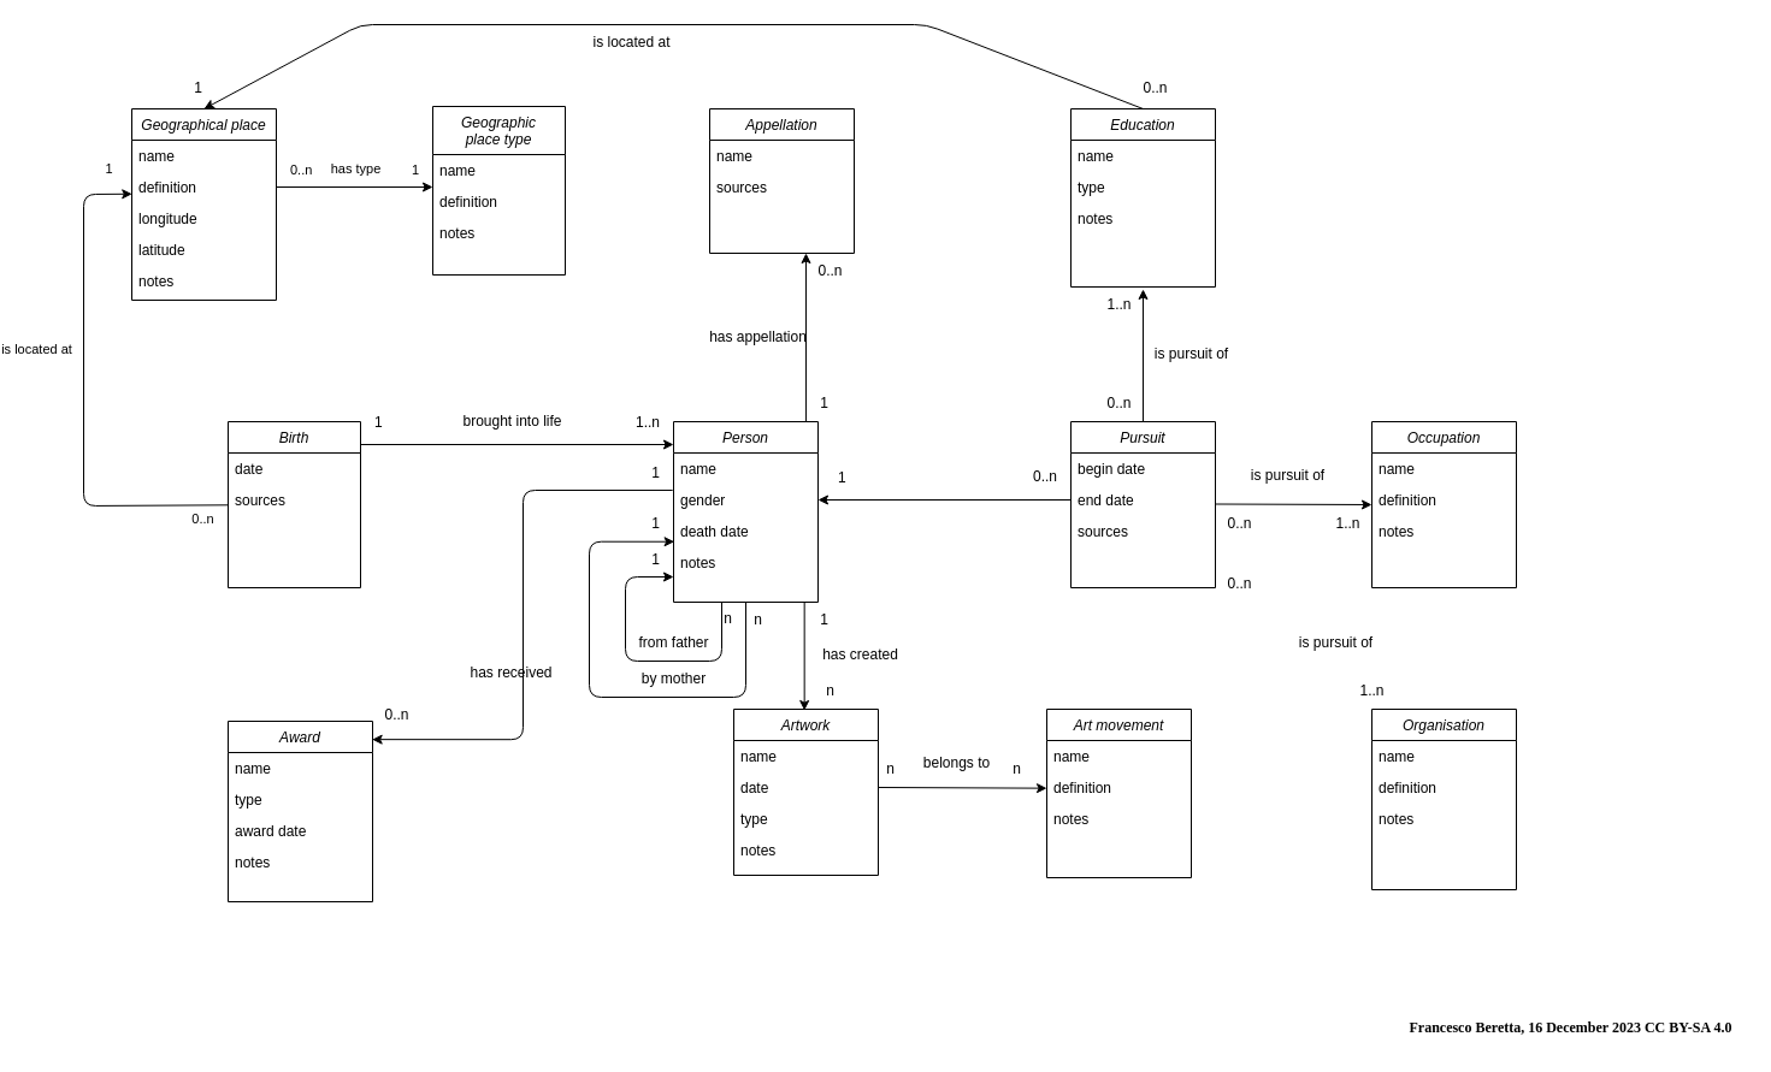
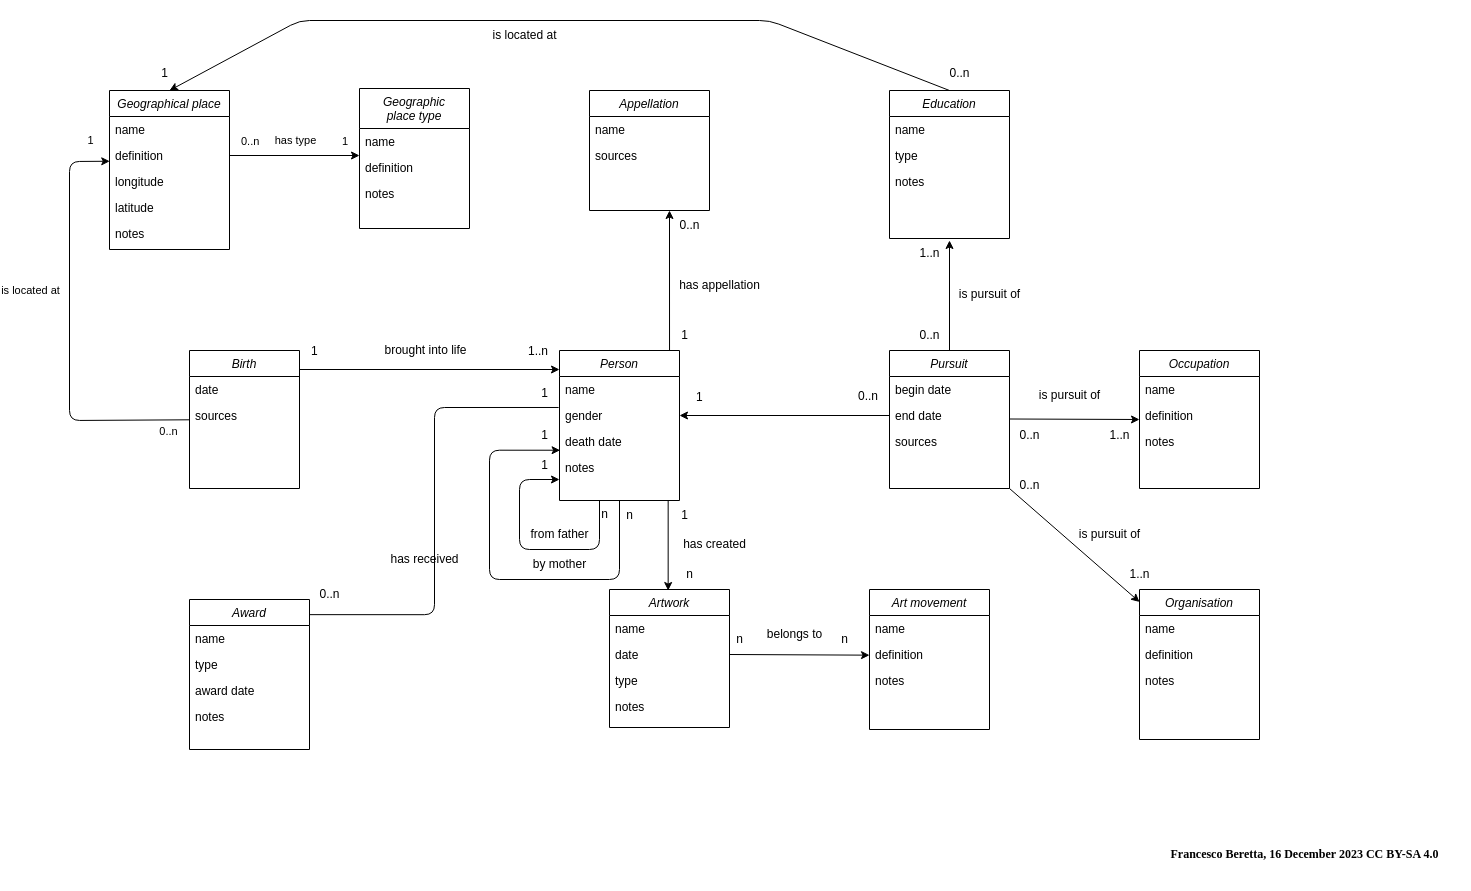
- <mxCell id="50" value="has appellation" style="text;html=1;align=center;verticalAlign=middle;resizable=0;points=[];autosize=1;strokeColor=none;fillColor=none;" parent="1" vertex="1"><mxGeometry x="530" y="265" width="100" height="30" as="geometry" /></mxCell>
+ <mxCell id="50" value="has appellation" style="text;html=1;align=center;verticalAlign=middle;resizable=0;points=[];autosize=1;strokeColor=none;fillColor=none;" parent="1" vertex="1"><mxGeometry x="620" y="270" width="100" height="30" as="geometry" /></mxCell>
+ <mxCell id="41" style="edgeStyle=none;html=1;exitX=1;exitY=1;exitDx=0;exitDy=0;entryX=0;entryY=0.083;entryDx=0;entryDy=0;entryPerimeter=0;" parent="1" source="42" target="87" edge="1"><mxGeometry relative="1" as="geometry" /></mxCell>
- <mxCell id="100" style="edgeStyle=orthogonalEdgeStyle;html=1;exitX=-0.007;exitY=0.192;exitDx=0;exitDy=0;entryX=0.997;entryY=0.101;entryDx=0;entryDy=0;entryPerimeter=0;exitPerimeter=0;" parent="1" source="11" target="82" edge="1"><mxGeometry relative="1" as="geometry"><mxPoint x="340" y="629" as="targetPoint" /></mxGeometry></mxCell>
+ <mxCell id="100" style="edgeStyle=orthogonalEdgeStyle;html=1;exitX=-0.007;exitY=0.192;exitDx=0;exitDy=0;entryX=0.997;entryY=0.101;entryDx=0;entryDy=0;entryPerimeter=0;exitPerimeter=0;endArrow=none;" parent="1" source="11" target="82" edge="1"><mxGeometry relative="1" as="geometry"><mxPoint x="340" y="629" as="targetPoint" /></mxGeometry></mxCell>
